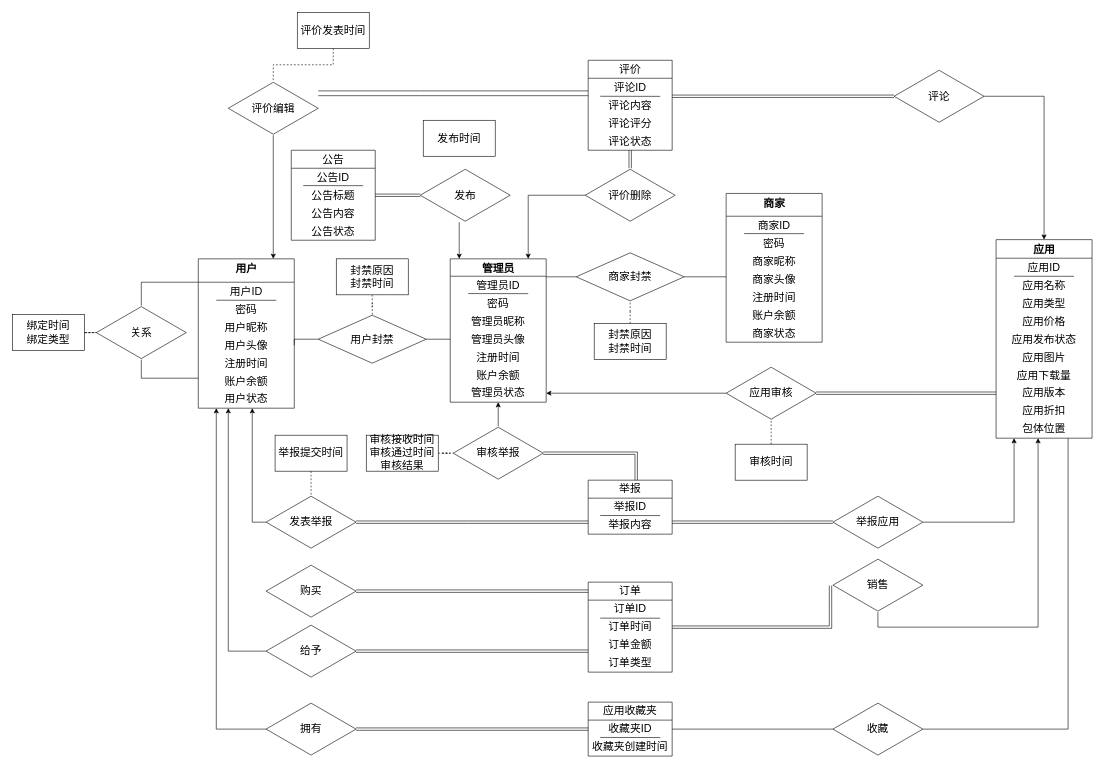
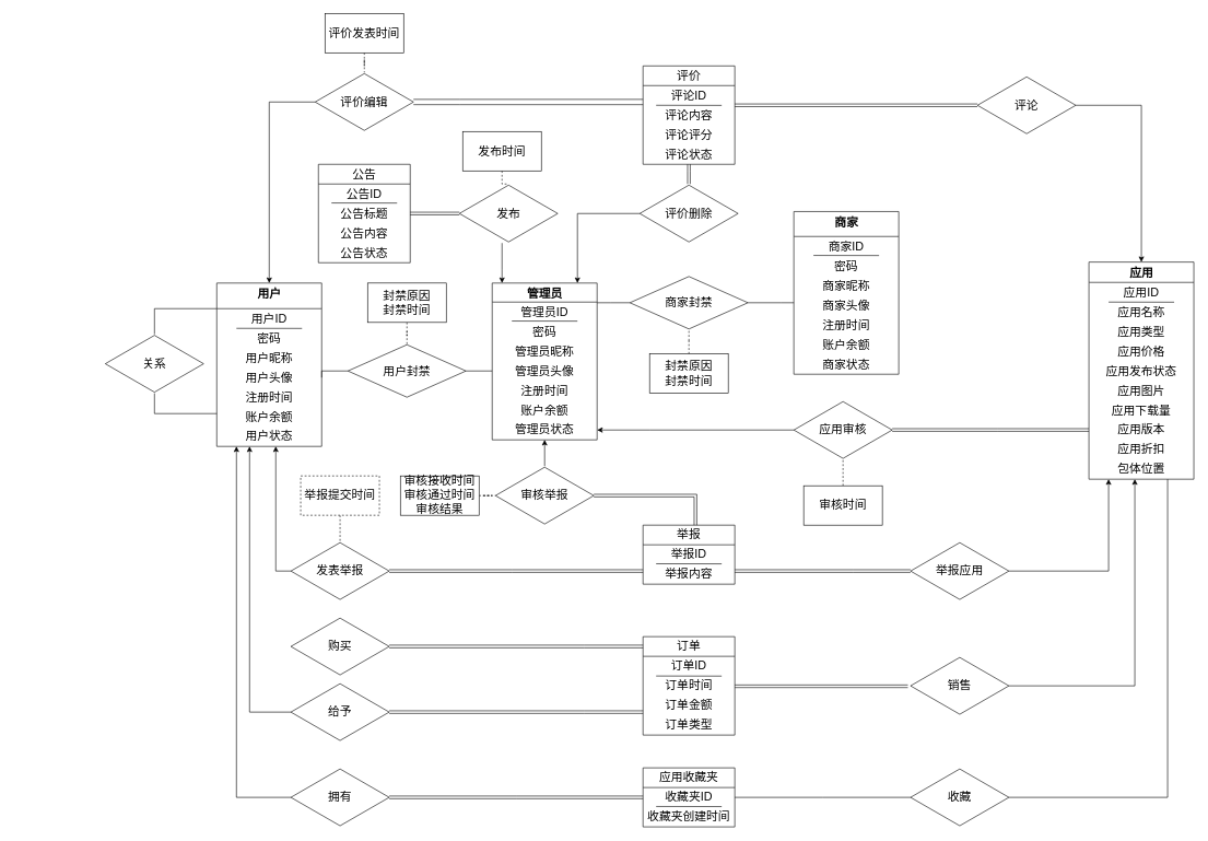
- <mxCell id="36" value="评价编辑" style="html=1;whiteSpace=wrap;aspect=fixed;shape=isoRectangle;fontFamily=Helvetica;fontSize=18;fontColor=default;labelBackgroundColor=default;" vertex="1" parent="1"><mxGeometry x="380" y="135" width="150" height="90" as="geometry" /></mxCell>
+ <mxCell id="36" value="评价编辑" style="html=1;whiteSpace=wrap;aspect=fixed;shape=isoRectangle;fontFamily=Helvetica;fontSize=18;fontColor=default;labelBackgroundColor=default;" vertex="1" parent="1"><mxGeometry x="480" y="110" width="150" height="90" as="geometry" /></mxCell>
+ <mxCell id="67" style="edgeStyle=orthogonalEdgeStyle;rounded=0;orthogonalLoop=1;jettySize=auto;html=1;endArrow=none;dashed=1;fontSize=18;" edge="1" parent="1" source="68" target="62"><mxGeometry relative="1" as="geometry" /></mxCell>
- <mxCell id="15" value="绑定时间&lt;div style=&quot;font-size: 18px;&quot;&gt;绑定类型&lt;/div&gt;" style="rounded=0;whiteSpace=wrap;html=1;fontSize=18;" vertex="1" parent="1"><mxGeometry x="20" y="524" width="120" height="60" as="geometry" /></mxCell>
- <mxCell id="14" style="edgeStyle=orthogonalEdgeStyle;rounded=0;orthogonalLoop=1;jettySize=auto;html=1;dashed=1;endArrow=none;fontSize=18;" edge="1" parent="1" source="15" target="13"><mxGeometry relative="1" as="geometry" /></mxCell>
- <mxCell id="82" value="举报提交时间" style="rounded=0;whiteSpace=wrap;html=1;fontSize=18;" vertex="1" parent="1"><mxGeometry x="458" y="725" width="120" height="60" as="geometry" /></mxCell>
+ <mxCell id="82" value="举报提交时间" style="rounded=0;whiteSpace=wrap;html=1;fontSize=18;dashed=1;" vertex="1" parent="1"><mxGeometry x="458" y="725" width="120" height="60" as="geometry" /></mxCell>
- <mxCell id="97" value="销售" style="html=1;whiteSpace=wrap;aspect=fixed;shape=isoRectangle;fontFamily=Helvetica;fontSize=18;fontColor=default;labelBackgroundColor=default;" vertex="1" parent="1"><mxGeometry x="1388" y="930" width="150" height="90" as="geometry" /></mxCell>
+ <mxCell id="97" value="销售" style="html=1;whiteSpace=wrap;aspect=fixed;shape=isoRectangle;fontFamily=Helvetica;fontSize=18;fontColor=default;labelBackgroundColor=default;" vertex="1" parent="1"><mxGeometry x="1388" y="1000" width="150" height="90" as="geometry" /></mxCell>
